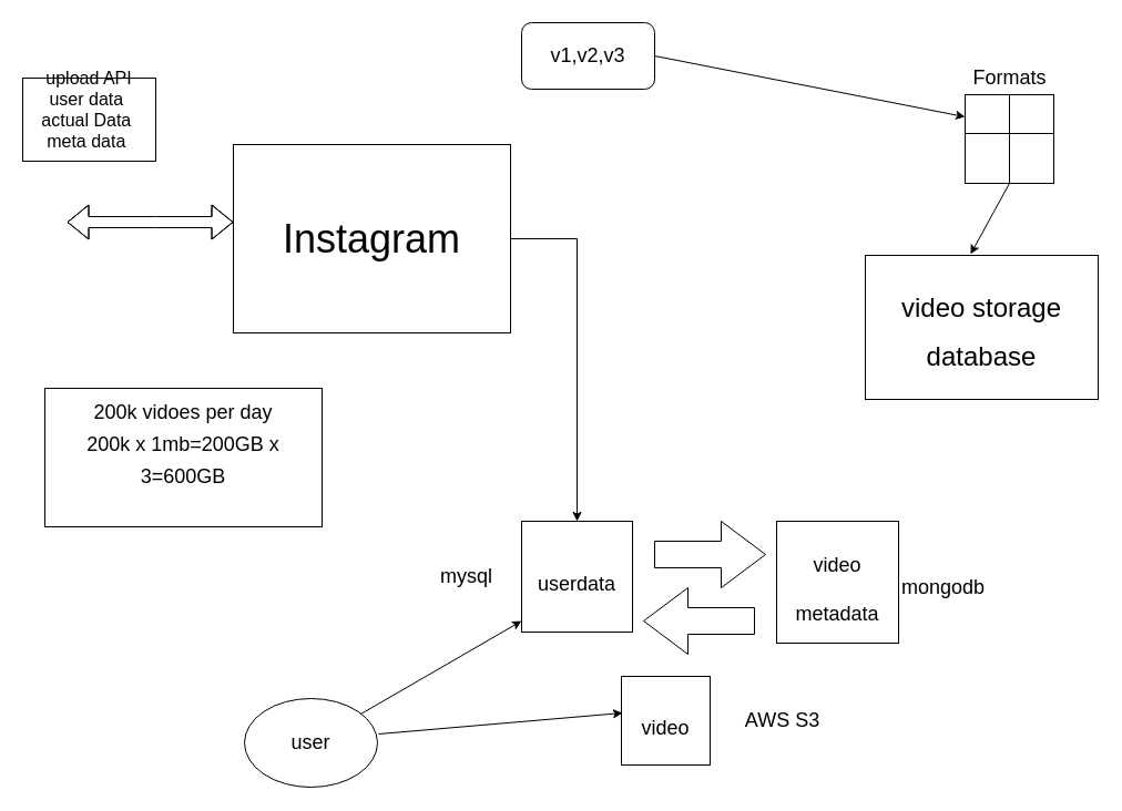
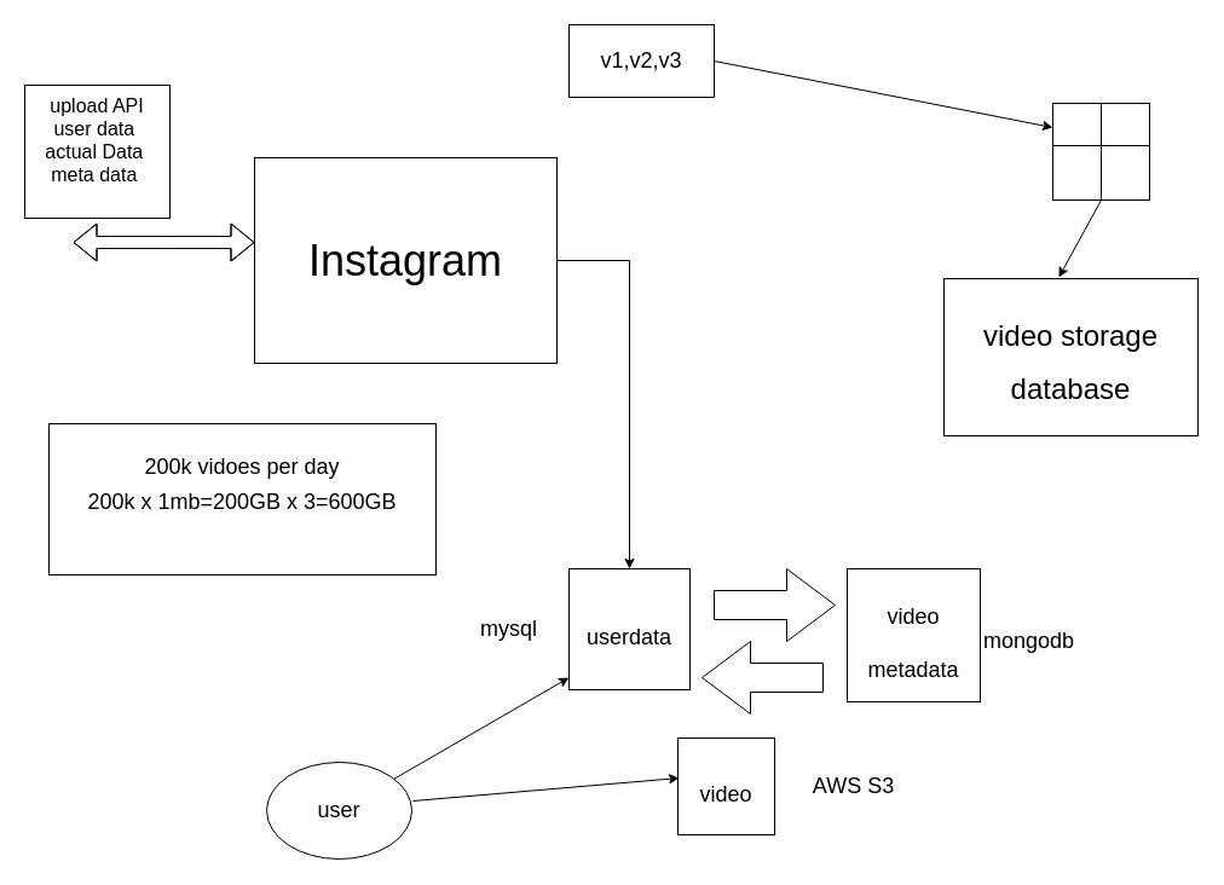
- <mxCell id="13" value="v1,v2,v3" style="whiteSpace=wrap;html=1;fontFamily=Helvetica;fontSize=18;rounded=1;" vertex="1" parent="1"><mxGeometry x="470" y="20" width="120" height="60" as="geometry" /></mxCell>
+ <mxCell id="13" value="v1,v2,v3" style="rounded=0;whiteSpace=wrap;html=1;fontFamily=Helvetica;fontSize=18;" vertex="1" parent="1"><mxGeometry x="470" y="20" width="120" height="60" as="geometry" /></mxCell>
- <mxCell id="16" value="Formats" style="text;html=1;align=center;verticalAlign=middle;resizable=0;points=[];autosize=1;strokeColor=none;fillColor=none;fontSize=18;fontFamily=Helvetica;" vertex="1" parent="1"><mxGeometry x="870" y="55" width="80" height="30" as="geometry" /></mxCell>
- <mxCell id="2" value="&lt;font size=&quot;3&quot;&gt;upload API&lt;br&gt;user data&amp;nbsp;&lt;br&gt;actual Data&amp;nbsp;&lt;br&gt;meta data&amp;nbsp;&lt;br&gt;&lt;br&gt;&lt;/font&gt;" style="rounded=0;whiteSpace=wrap;html=1;fontFamily=Helvetica;" vertex="1" parent="1"><mxGeometry x="20" y="70" width="120" height="75" as="geometry" /></mxCell>
+ <mxCell id="2" value="&lt;font size=&quot;3&quot;&gt;upload API&lt;br&gt;user data&amp;nbsp;&lt;br&gt;actual Data&amp;nbsp;&lt;br&gt;meta data&amp;nbsp;&lt;br&gt;&lt;br&gt;&lt;/font&gt;" style="rounded=0;whiteSpace=wrap;html=1;fontFamily=Helvetica;" vertex="1" parent="1"><mxGeometry x="20" y="70" width="120" height="110" as="geometry" /></mxCell>
- <mxCell id="14" value="&lt;font style=&quot;font-size: 18px&quot;&gt;200k vidoes per day&lt;br&gt;200k x 1mb=200GB x 3=600GB&lt;br&gt;&lt;br&gt;&lt;/font&gt;" style="rounded=0;whiteSpace=wrap;html=1;fontFamily=Helvetica;fontSize=24;" vertex="1" parent="1"><mxGeometry x="40" y="350" width="250" height="125" as="geometry" /></mxCell>
+ <mxCell id="14" value="&lt;font style=&quot;font-size: 18px&quot;&gt;200k vidoes per day&lt;br&gt;200k x 1mb=200GB x 3=600GB&lt;br&gt;&lt;br&gt;&lt;/font&gt;" style="rounded=0;whiteSpace=wrap;html=1;fontFamily=Helvetica;fontSize=24;" vertex="1" parent="1"><mxGeometry x="40" y="350" width="320" height="125" as="geometry" /></mxCell>
